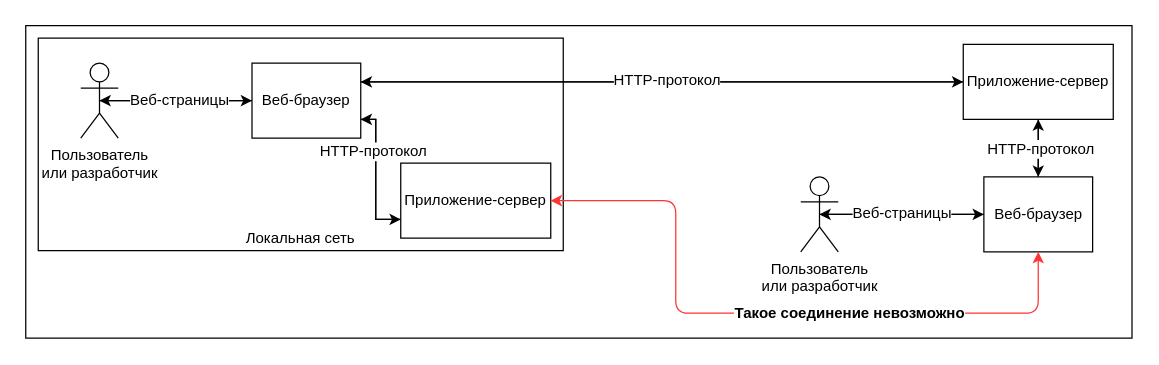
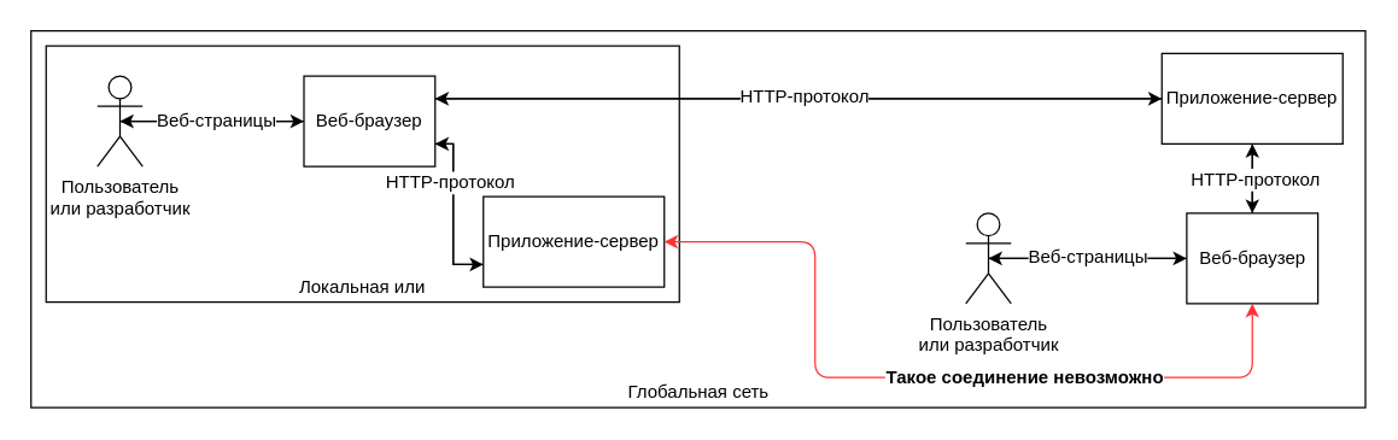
- <mxCell id="19" value="Локальная сеть" style="text;html=1;strokeColor=none;fillColor=none;align=center;verticalAlign=middle;whiteSpace=wrap;rounded=0;" vertex="1" parent="1"><mxGeometry x="155" y="180" width="170" height="20" as="geometry" /></mxCell>
+ <mxCell id="19" value="Локальная или" style="text;html=1;strokeColor=none;fillColor=none;align=center;verticalAlign=middle;whiteSpace=wrap;rounded=0;" vertex="1" parent="1"><mxGeometry x="155" y="180" width="170" height="20" as="geometry" /></mxCell>
+ <mxCell id="18" value="Глобальная сеть" style="text;html=1;strokeColor=none;fillColor=none;align=center;verticalAlign=middle;whiteSpace=wrap;rounded=0;" vertex="1" parent="1"><mxGeometry x="392.5" y="250" width="140" height="20" as="geometry" /></mxCell>
